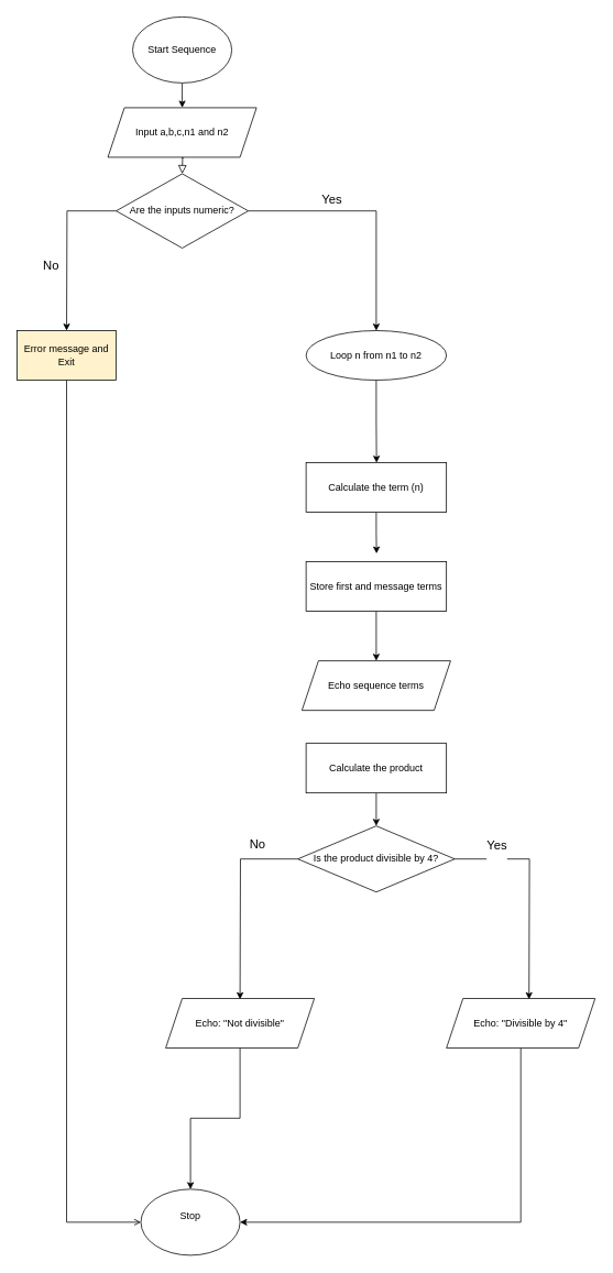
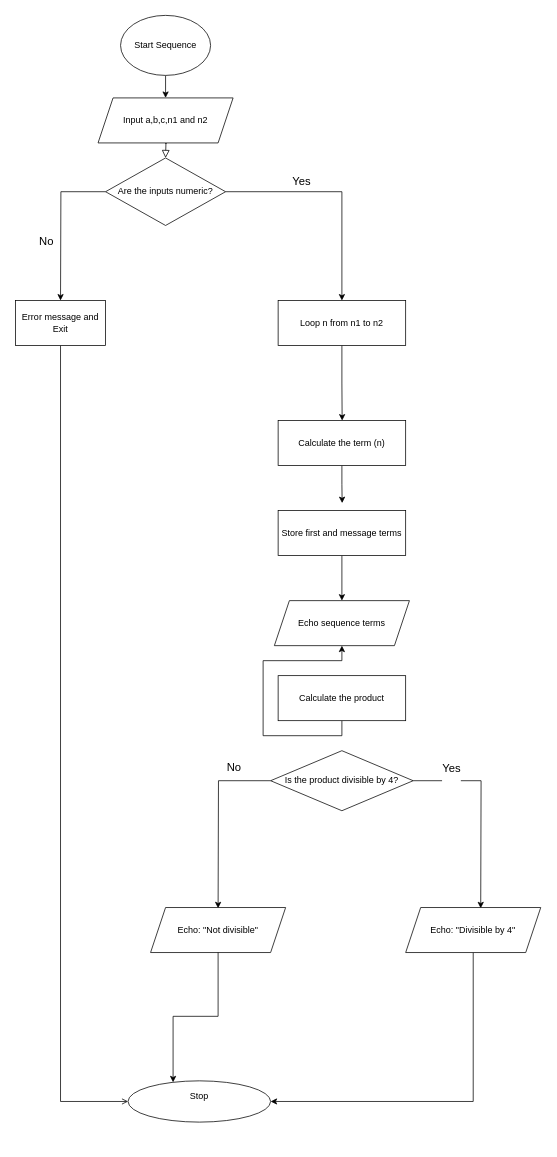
- <mxCell id="11" value="Error message and Exit" style="rounded=0;whiteSpace=wrap;html=1;fillColor=#fff2cc;" vertex="1" parent="1"><mxGeometry x="20" y="400" width="120" height="60" as="geometry" /></mxCell>
+ <mxCell id="11" value="Error message and Exit" style="rounded=0;whiteSpace=wrap;html=1;" vertex="1" parent="1"><mxGeometry x="20" y="400" width="120" height="60" as="geometry" /></mxCell>
- <mxCell id="14" value="Loop n from n1 to n2" style="ellipse;whiteSpace=wrap;html=1;" vertex="1" parent="1"><mxGeometry x="370" y="400" width="170" height="60" as="geometry" /></mxCell>
+ <mxCell id="14" value="Loop n from n1 to n2" style="rounded=0;whiteSpace=wrap;html=1;" vertex="1" parent="1"><mxGeometry x="370" y="400" width="170" height="60" as="geometry" /></mxCell>
- <mxCell id="21" style="edgeStyle=orthogonalEdgeStyle;rounded=0;orthogonalLoop=1;jettySize=auto;html=1;exitX=0.5;exitY=1;exitDx=0;exitDy=0;entryX=0.5;entryY=0;entryDx=0;entryDy=0;" edge="1" parent="1" source="22" target="27"><mxGeometry relative="1" as="geometry" /></mxCell>
+ <mxCell id="21" style="edgeStyle=orthogonalEdgeStyle;rounded=0;orthogonalLoop=1;jettySize=auto;html=1;exitX=0.5;exitY=1;exitDx=0;exitDy=0;" edge="1" parent="1" source="22" target="19"><mxGeometry relative="1" as="geometry" /></mxCell>
- <mxCell id="12" value="Stop&lt;div&gt;&lt;br&gt;&lt;/div&gt;" style="ellipse;whiteSpace=wrap;html=1;" vertex="1" parent="1"><mxGeometry x="170" y="1440" width="120" height="80" as="geometry" /></mxCell>
+ <mxCell id="12" value="Stop&lt;div&gt;&lt;br&gt;&lt;/div&gt;" style="ellipse;whiteSpace=wrap;html=1;" vertex="1" parent="1"><mxGeometry x="170" y="1440" width="190" height="55" as="geometry" /></mxCell>
